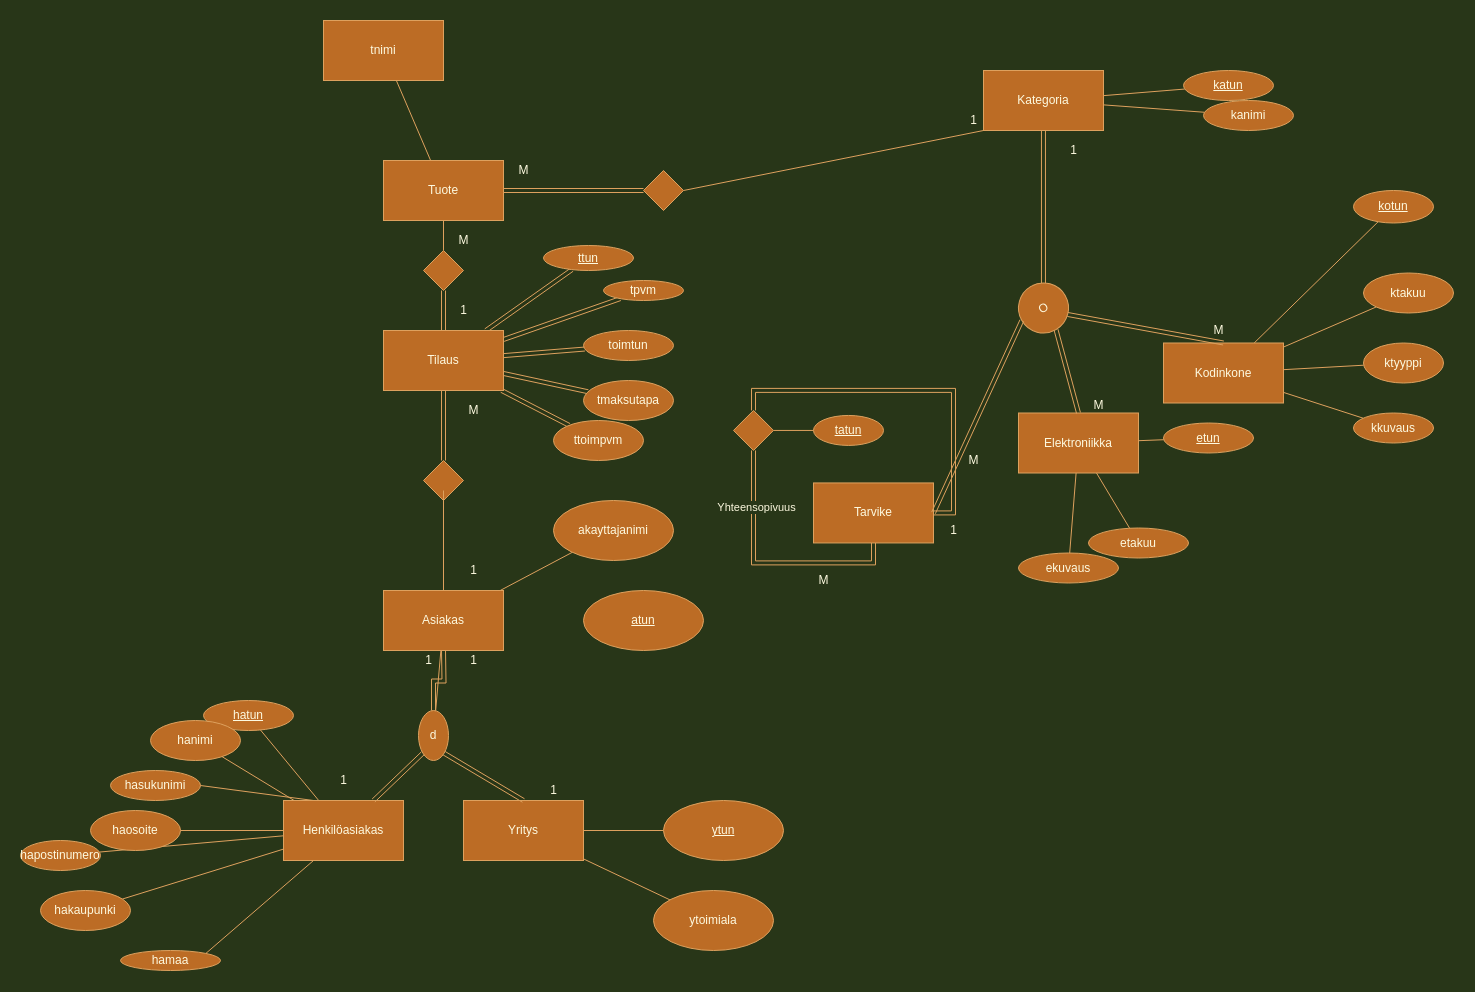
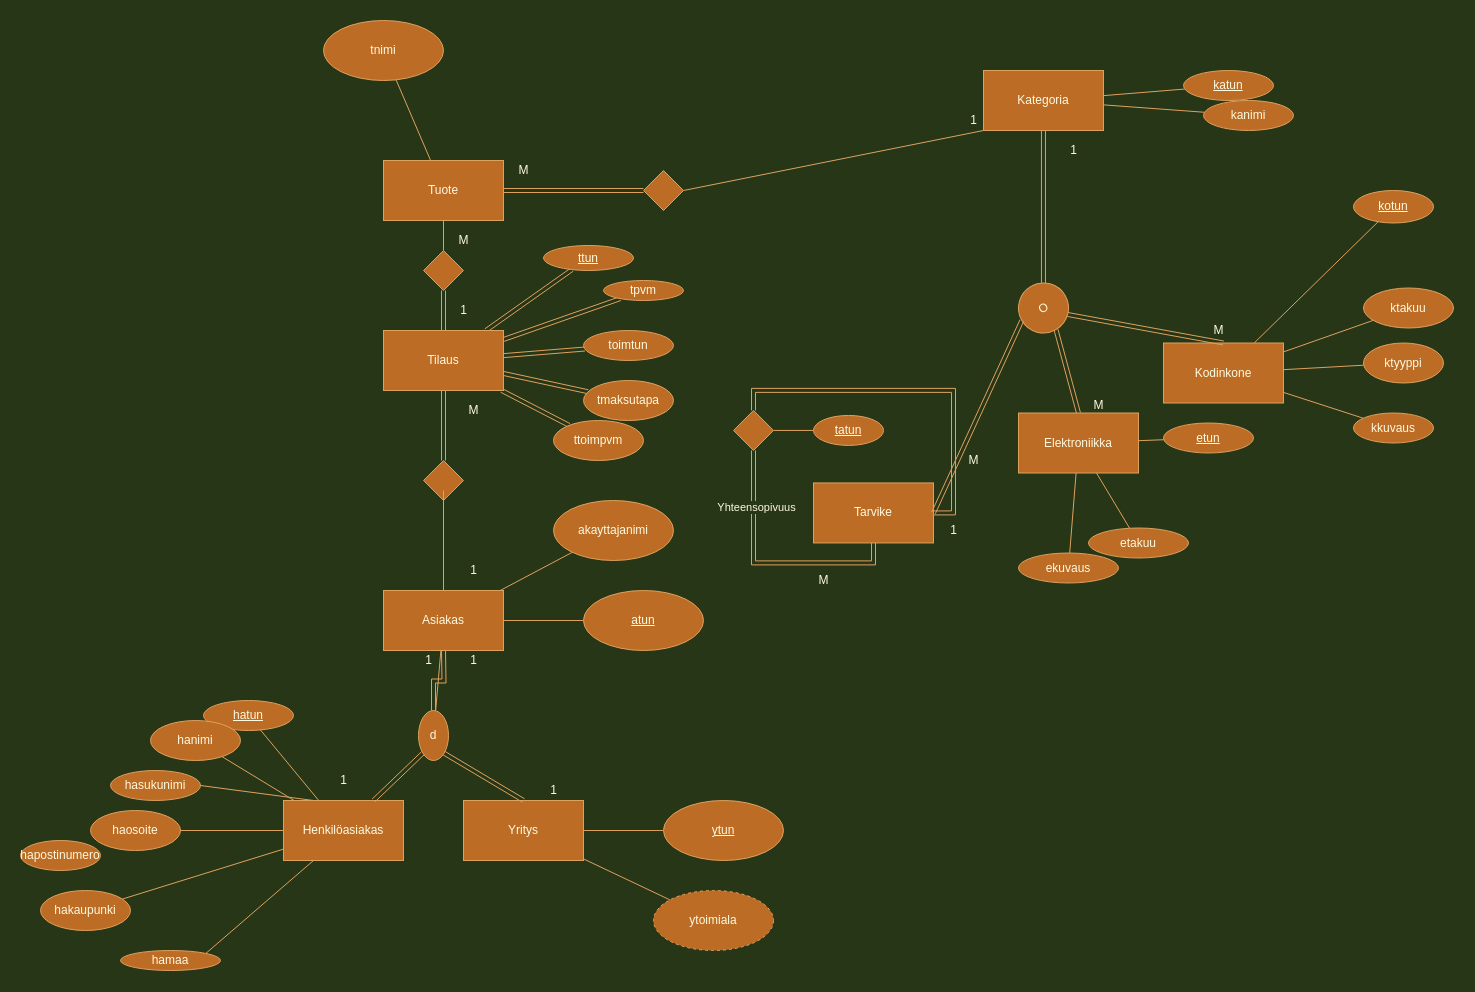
- <mxCell id="51" value="tnimi" style="whiteSpace=wrap;html=1;fillColor=#BC6C25;strokeColor=#DDA15E;fontColor=#FEFAE0;rounded=0;" vertex="1" parent="1"><mxGeometry x="323" y="20" width="120" height="60" as="geometry" /></mxCell>
+ <mxCell id="51" value="tnimi" style="ellipse;whiteSpace=wrap;html=1;rounded=0;fillColor=#BC6C25;strokeColor=#DDA15E;fontColor=#FEFAE0;" vertex="1" parent="1"><mxGeometry x="323" y="20" width="120" height="60" as="geometry" /></mxCell>
- <mxCell id="69" value="ktakuu" style="ellipse;whiteSpace=wrap;html=1;rounded=0;fillColor=#BC6C25;strokeColor=#DDA15E;fontColor=#FEFAE0;" vertex="1" parent="1"><mxGeometry x="1363" y="272.5" width="90" height="40" as="geometry" /></mxCell>
+ <mxCell id="69" value="ktakuu" style="ellipse;whiteSpace=wrap;html=1;rounded=0;fillColor=#BC6C25;strokeColor=#DDA15E;fontColor=#FEFAE0;" vertex="1" parent="1"><mxGeometry x="1363" y="287.5" width="90" height="40" as="geometry" /></mxCell>
+ <mxCell id="6" value="" style="edgeStyle=none;rounded=0;orthogonalLoop=1;jettySize=auto;html=1;endArrow=none;endFill=0;labelBackgroundColor=#283618;strokeColor=#DDA15E;fontColor=#FEFAE0;" edge="1" parent="1" source="10" target="52"><mxGeometry relative="1" as="geometry" /></mxCell>
- <mxCell id="13" value="" style="edgeStyle=none;rounded=0;orthogonalLoop=1;jettySize=auto;html=1;endArrow=none;endFill=0;labelBackgroundColor=#283618;strokeColor=#DDA15E;fontColor=#FEFAE0;" edge="1" parent="1" source="16" target="76"><mxGeometry relative="1" as="geometry" /></mxCell>
- <mxCell id="73" value="ytoimiala" style="ellipse;whiteSpace=wrap;html=1;rounded=0;fillColor=#BC6C25;strokeColor=#DDA15E;fontColor=#FEFAE0;" vertex="1" parent="1"><mxGeometry y="890" width="120" height="60" as="geometry" x="653" /></mxCell>
+ <mxCell id="73" value="ytoimiala" style="ellipse;whiteSpace=wrap;html=1;rounded=0;fillColor=#BC6C25;strokeColor=#DDA15E;fontColor=#FEFAE0;dashed=1;" vertex="1" parent="1"><mxGeometry y="890" width="120" height="60" as="geometry" x="653" /></mxCell>
